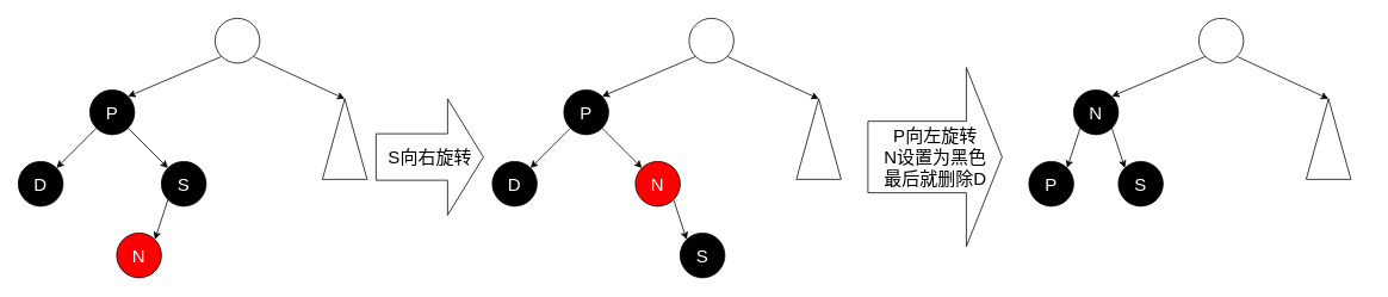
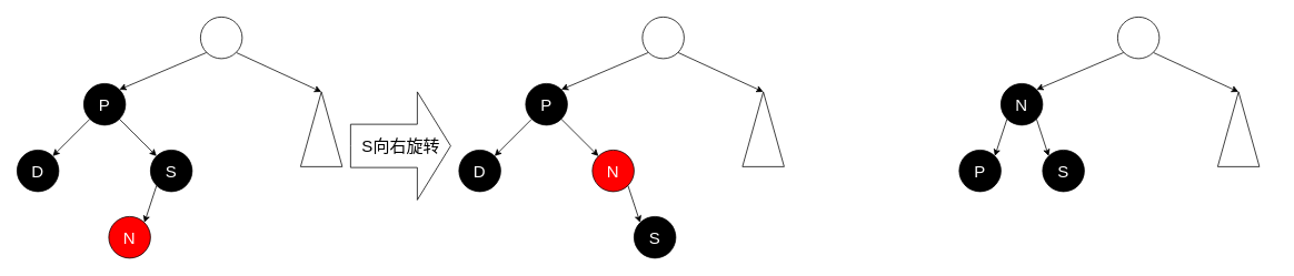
- <mxCell id="25" value="&lt;font color=&quot;#000000&quot;&gt;P向左旋转&lt;br&gt;N设置为黑色&lt;br&gt;最后就删除D&lt;br&gt;&lt;/font&gt;" style="html=1;shadow=0;dashed=0;align=center;verticalAlign=middle;shape=mxgraph.arrows2.arrow;dy=0.6;dx=40;notch=0;sketch=0;strokeColor=#000000;fontSize=20;fontColor=#FFFFFF;fillColor=#FFFFFF;" vertex="1" parent="1"><mxGeometry x="970" y="75" width="150" height="200" as="geometry" /></mxCell>
